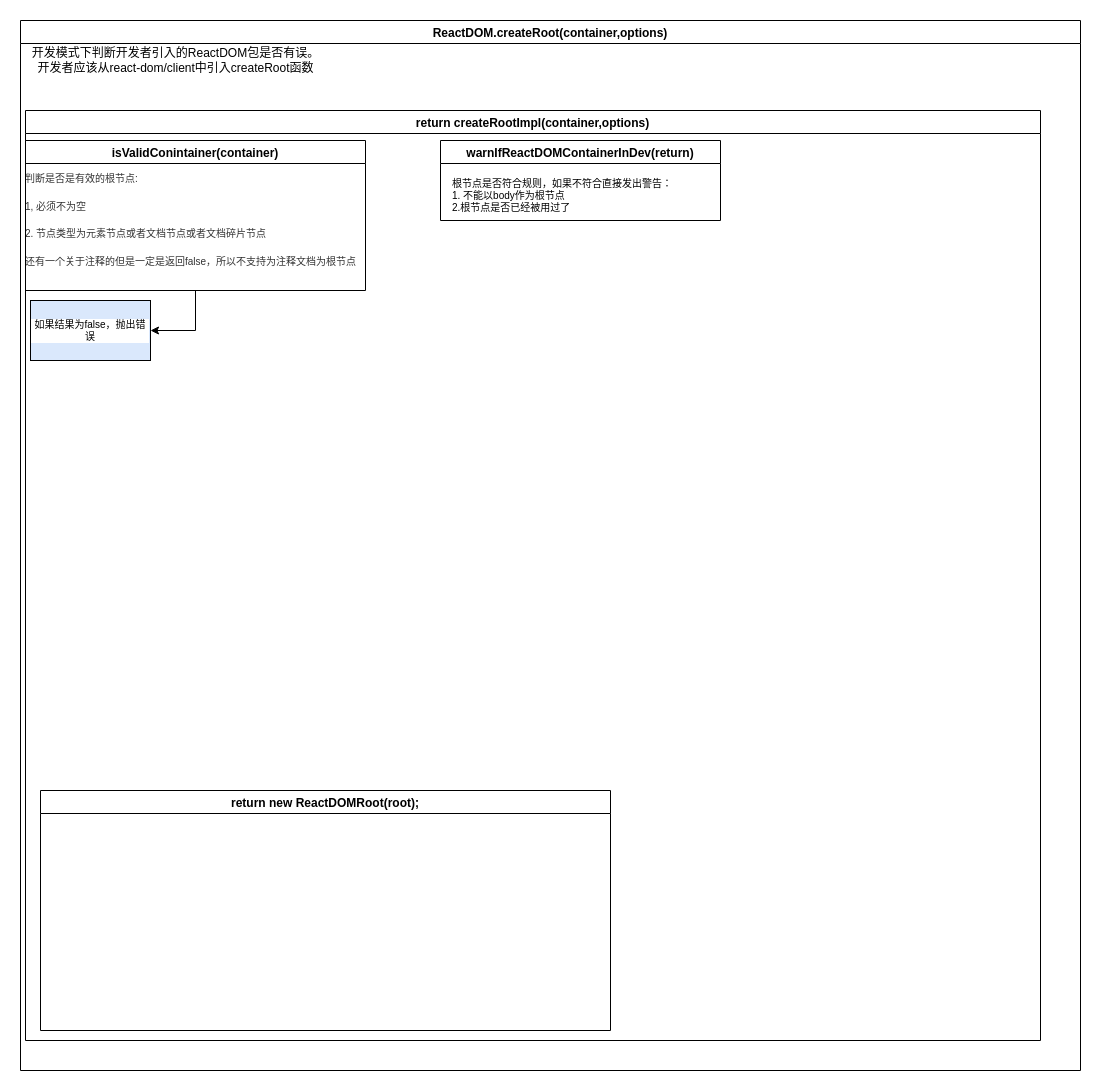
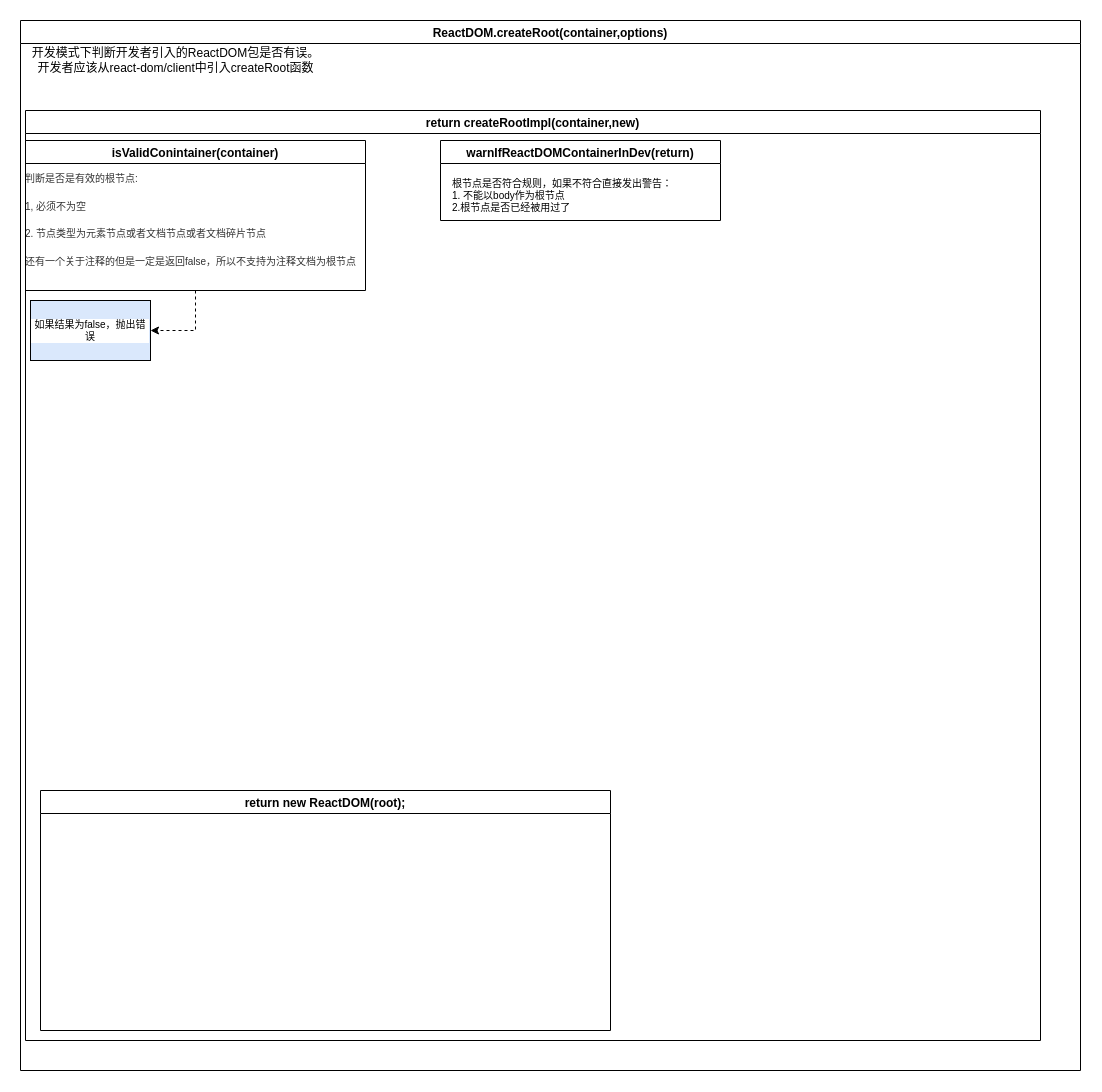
- <mxCell id="3" value="return createRootImpl(container,options)" style="swimlane;labelBackgroundColor=none;fontColor=#000000;" vertex="1" parent="2"><mxGeometry x="5" y="90" width="1015" height="930" as="geometry" /></mxCell>
+ <mxCell id="3" value="return createRootImpl(container,new)" style="swimlane;labelBackgroundColor=none;fontColor=#000000;" vertex="1" parent="2"><mxGeometry x="5" y="90" width="1015" height="930" as="geometry" /></mxCell>
- <mxCell id="7" style="edgeStyle=orthogonalEdgeStyle;rounded=0;orthogonalLoop=1;jettySize=auto;html=1;exitX=0.5;exitY=1;exitDx=0;exitDy=0;entryX=1;entryY=0.5;entryDx=0;entryDy=0;fontSize=10;fontColor=#000000;" edge="1" parent="3" source="8" target="10"><mxGeometry relative="1" as="geometry" /></mxCell>
+ <mxCell id="7" style="edgeStyle=orthogonalEdgeStyle;rounded=0;orthogonalLoop=1;jettySize=auto;html=1;exitX=0.5;exitY=1;exitDx=0;exitDy=0;entryX=1;entryY=0.5;entryDx=0;entryDy=0;fontSize=10;fontColor=#000000;dashed=1;" edge="1" parent="3" source="8" target="10"><mxGeometry relative="1" as="geometry" /></mxCell>
- <mxCell id="4" value="return new ReactDOMRoot(root);" style="swimlane;labelBackgroundColor=none;fontColor=#000000;" vertex="1" parent="3"><mxGeometry x="15" y="680" width="570" height="240" as="geometry" /></mxCell>
+ <mxCell id="4" value="return new ReactDOM(root);" style="swimlane;labelBackgroundColor=none;fontColor=#000000;" vertex="1" parent="3"><mxGeometry x="15" y="680" width="570" height="240" as="geometry" /></mxCell>
